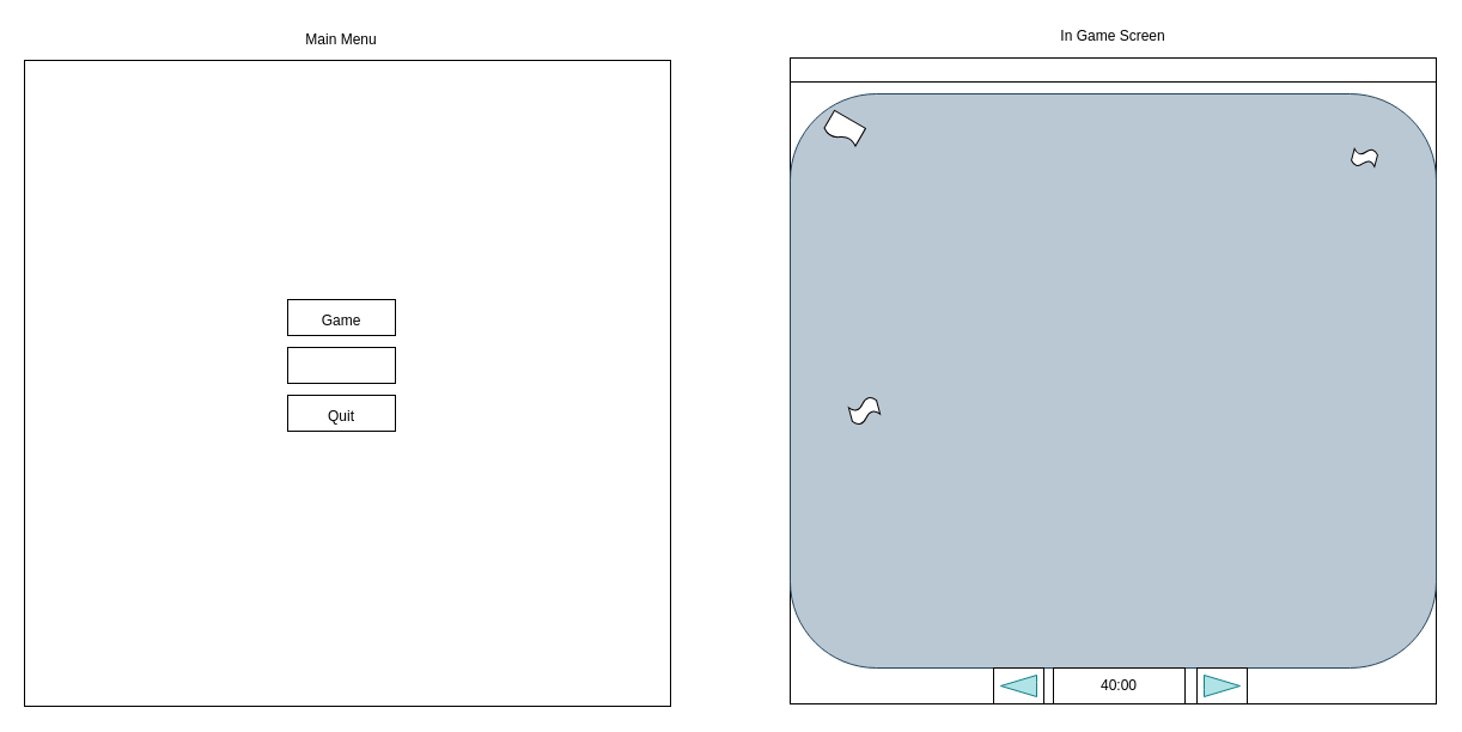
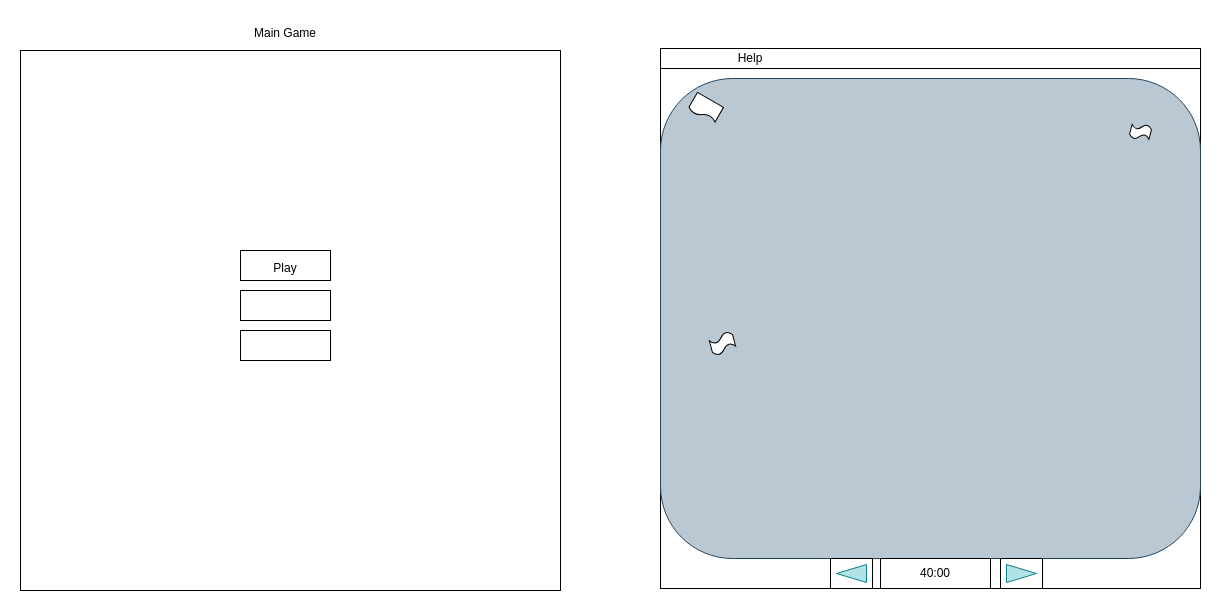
- <mxCell id="9" value="In Game Screen" style="text;html=1;strokeColor=none;fillColor=none;align=center;verticalAlign=middle;whiteSpace=wrap;rounded=0;" vertex="1" parent="1"><mxGeometry x="885" y="20" width="90" height="20" as="geometry" /></mxCell>
- <mxCell id="8" value="&lt;div&gt;Main Menu&lt;/div&gt;&lt;div&gt;&lt;br&gt;&lt;/div&gt;" style="text;html=1;strokeColor=none;fillColor=none;align=center;verticalAlign=middle;whiteSpace=wrap;rounded=0;" vertex="1" parent="1"><mxGeometry x="240" y="30" width="90" height="20" as="geometry" /></mxCell>
+ <mxCell id="8" value="&lt;div&gt;Main Game&lt;/div&gt;&lt;div&gt;&lt;br&gt;&lt;/div&gt;" style="text;html=1;strokeColor=none;fillColor=none;align=center;verticalAlign=middle;whiteSpace=wrap;rounded=0;" vertex="1" parent="1"><mxGeometry x="240" y="30" width="90" height="20" as="geometry" /></mxCell>
+ <mxCell id="20" value="Help" style="text;html=1;strokeColor=none;fillColor=none;align=center;verticalAlign=middle;whiteSpace=wrap;rounded=0;" vertex="1" parent="1"><mxGeometry x="730" y="48" width="40" height="20" as="geometry" /></mxCell>
- <mxCell id="21" value="Game" style="text;html=1;strokeColor=none;fillColor=none;align=center;verticalAlign=middle;whiteSpace=wrap;rounded=0;" vertex="1" parent="1"><mxGeometry x="240" y="260" width="90" height="15" as="geometry" /></mxCell>
+ <mxCell id="21" value="Play" style="text;html=1;strokeColor=none;fillColor=none;align=center;verticalAlign=middle;whiteSpace=wrap;rounded=0;" vertex="1" parent="1"><mxGeometry x="240" y="260" width="90" height="15" as="geometry" /></mxCell>
- <mxCell id="22" value="Quit" style="text;html=1;strokeColor=none;fillColor=none;align=center;verticalAlign=middle;whiteSpace=wrap;rounded=0;" vertex="1" parent="1"><mxGeometry x="240" y="340" width="90" height="15" as="geometry" /></mxCell>
